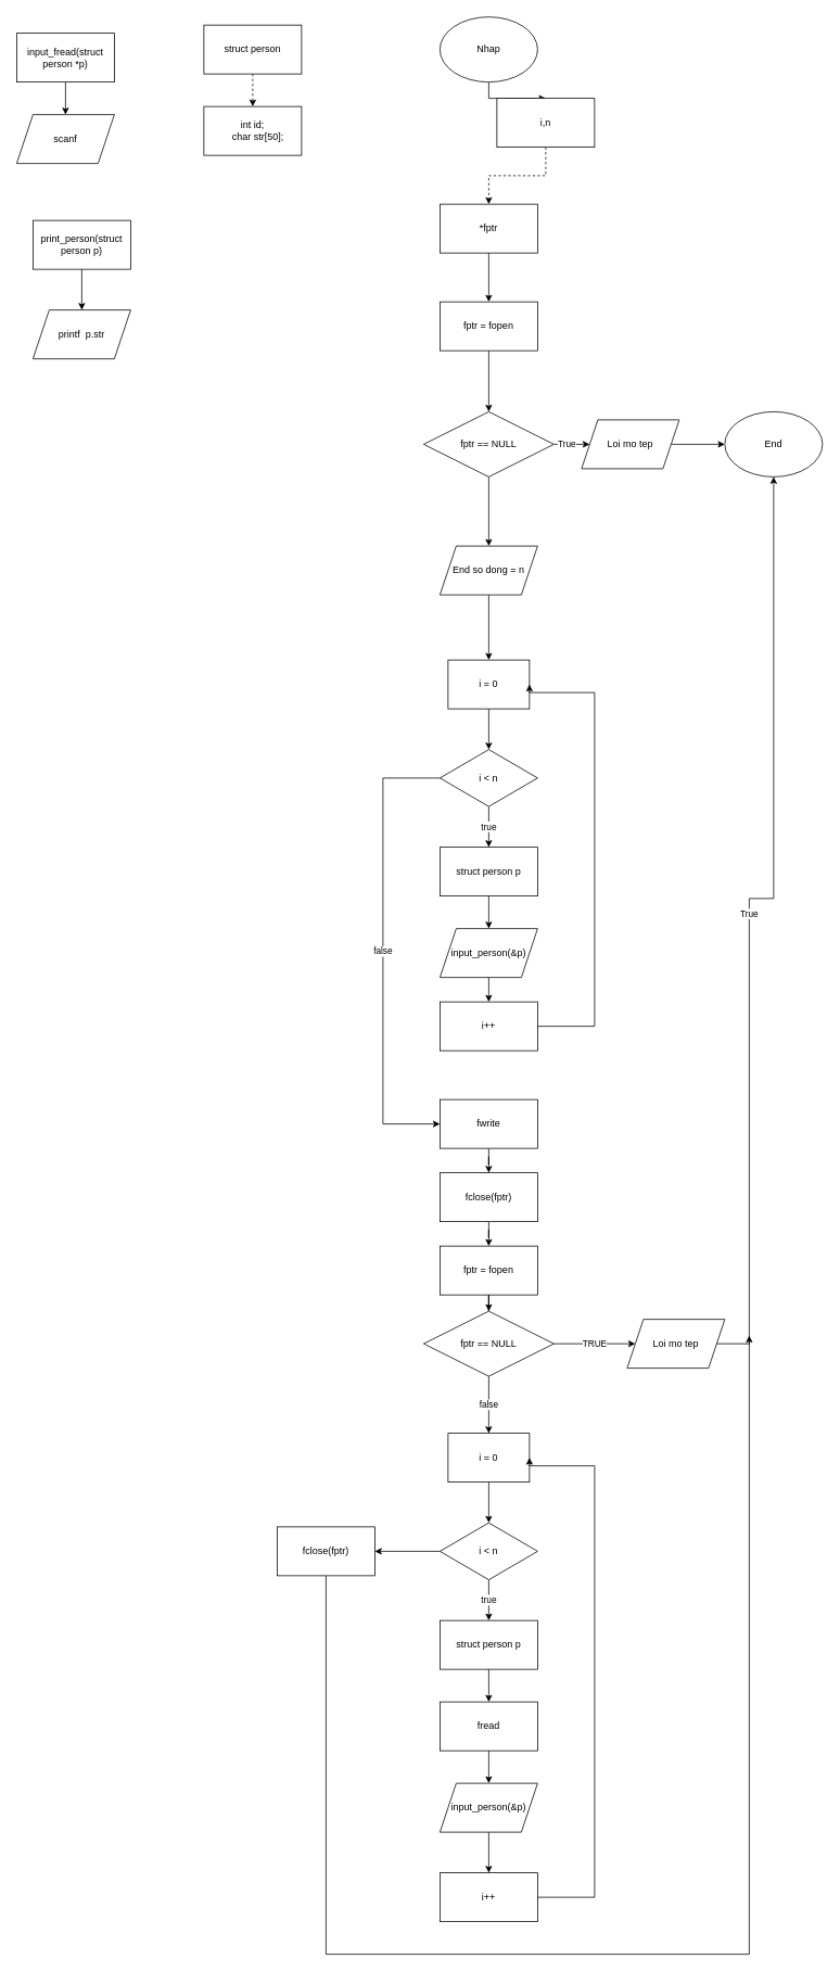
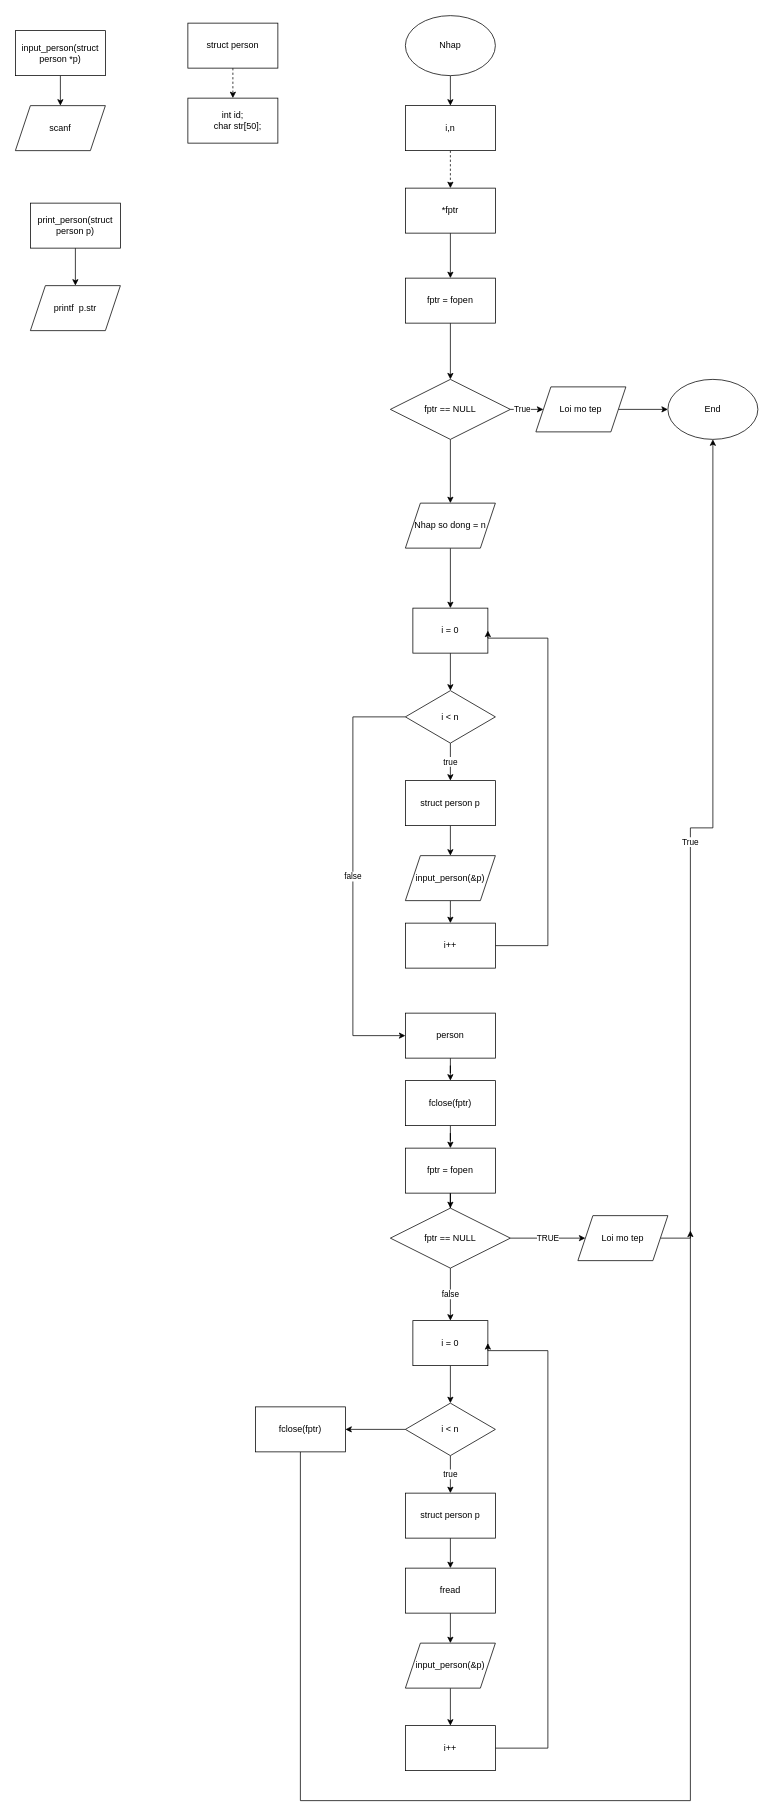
- <mxCell id="59" value="input_fread(struct person *p)" style="rounded=0;whiteSpace=wrap;html=1;" vertex="1" parent="1"><mxGeometry x="20" y="40" width="120" height="60" as="geometry" /></mxCell>
+ <mxCell id="59" value="input_person(struct person *p)" style="rounded=0;whiteSpace=wrap;html=1;" vertex="1" parent="1"><mxGeometry x="20" y="40" width="120" height="60" as="geometry" /></mxCell>
- <mxCell id="5" value="i,n" style="whiteSpace=wrap;html=1;" vertex="1" parent="1"><mxGeometry x="610" y="120" width="120" height="60" as="geometry" /></mxCell>
+ <mxCell id="5" value="i,n" style="whiteSpace=wrap;html=1;" vertex="1" parent="1"><mxGeometry x="540" y="140" width="120" height="60" as="geometry" /></mxCell>
- <mxCell id="17" value="End so dong = n" style="shape=parallelogram;perimeter=parallelogramPerimeter;whiteSpace=wrap;html=1;fixedSize=1;" vertex="1" parent="1"><mxGeometry x="540" y="670" width="120" height="60" as="geometry" /></mxCell>
+ <mxCell id="17" value="Nhap so dong = n" style="shape=parallelogram;perimeter=parallelogramPerimeter;whiteSpace=wrap;html=1;fixedSize=1;" vertex="1" parent="1"><mxGeometry x="540" y="670" width="120" height="60" as="geometry" /></mxCell>
- <mxCell id="28" value="fwrite" style="whiteSpace=wrap;html=1;" vertex="1" parent="1"><mxGeometry x="540" y="1350" width="120" height="60" as="geometry" /></mxCell>
+ <mxCell id="28" value="person" style="whiteSpace=wrap;html=1;" vertex="1" parent="1"><mxGeometry x="540" y="1350" width="120" height="60" as="geometry" /></mxCell>
